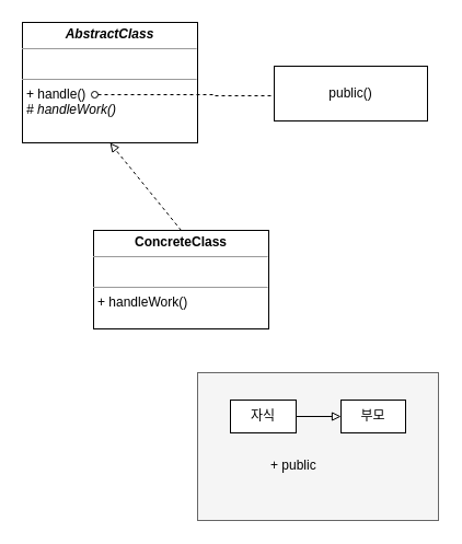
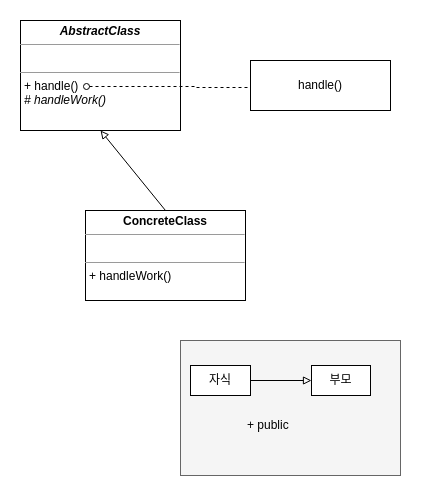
- <mxCell id="10" value="public()" style="html=1;whiteSpace=wrap;" vertex="1" parent="1"><mxGeometry x="250" y="60" width="140" height="50" as="geometry" /></mxCell>
+ <mxCell id="10" value="handle()" style="html=1;whiteSpace=wrap;" vertex="1" parent="1"><mxGeometry x="250" y="60" width="140" height="50" as="geometry" /></mxCell>
- <mxCell id="6" value="" style="endArrow=block;html=1;rounded=0;entryX=0.5;entryY=1;entryDx=0;entryDy=0;exitX=0.5;exitY=0;exitDx=0;exitDy=0;endFill=0;dashed=1;" edge="1" parent="1" source="4" target="3"><mxGeometry width="50" height="50" relative="1" as="geometry"><mxPoint x="258.48" y="190" as="sourcePoint" /><mxPoint x="181.52" y="128.96" as="targetPoint" /></mxGeometry></mxCell>
+ <mxCell id="6" value="" style="endArrow=block;html=1;rounded=0;entryX=0.5;entryY=1;entryDx=0;entryDy=0;exitX=0.5;exitY=0;exitDx=0;exitDy=0;endFill=0;" edge="1" parent="1" source="4" target="3"><mxGeometry width="50" height="50" relative="1" as="geometry"><mxPoint x="258.48" y="190" as="sourcePoint" /><mxPoint x="181.52" y="128.96" as="targetPoint" /></mxGeometry></mxCell>
- <mxCell id="8" value="자식" style="rounded=0;whiteSpace=wrap;html=1;" vertex="1" parent="1"><mxGeometry x="210" y="365" width="60" height="30" as="geometry" /></mxCell>
+ <mxCell id="8" value="자식" style="rounded=0;whiteSpace=wrap;html=1;" vertex="1" parent="1"><mxGeometry x="190" y="365" width="60" height="30" as="geometry" /></mxCell>
